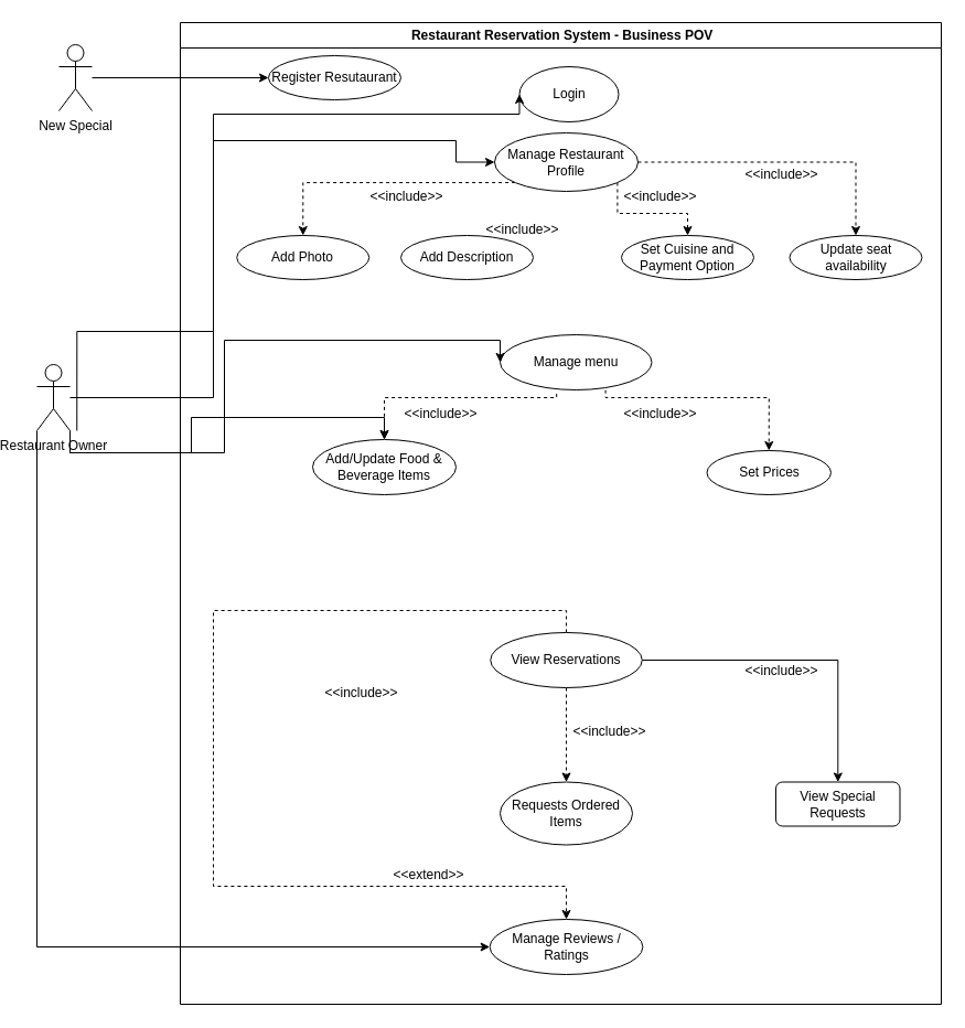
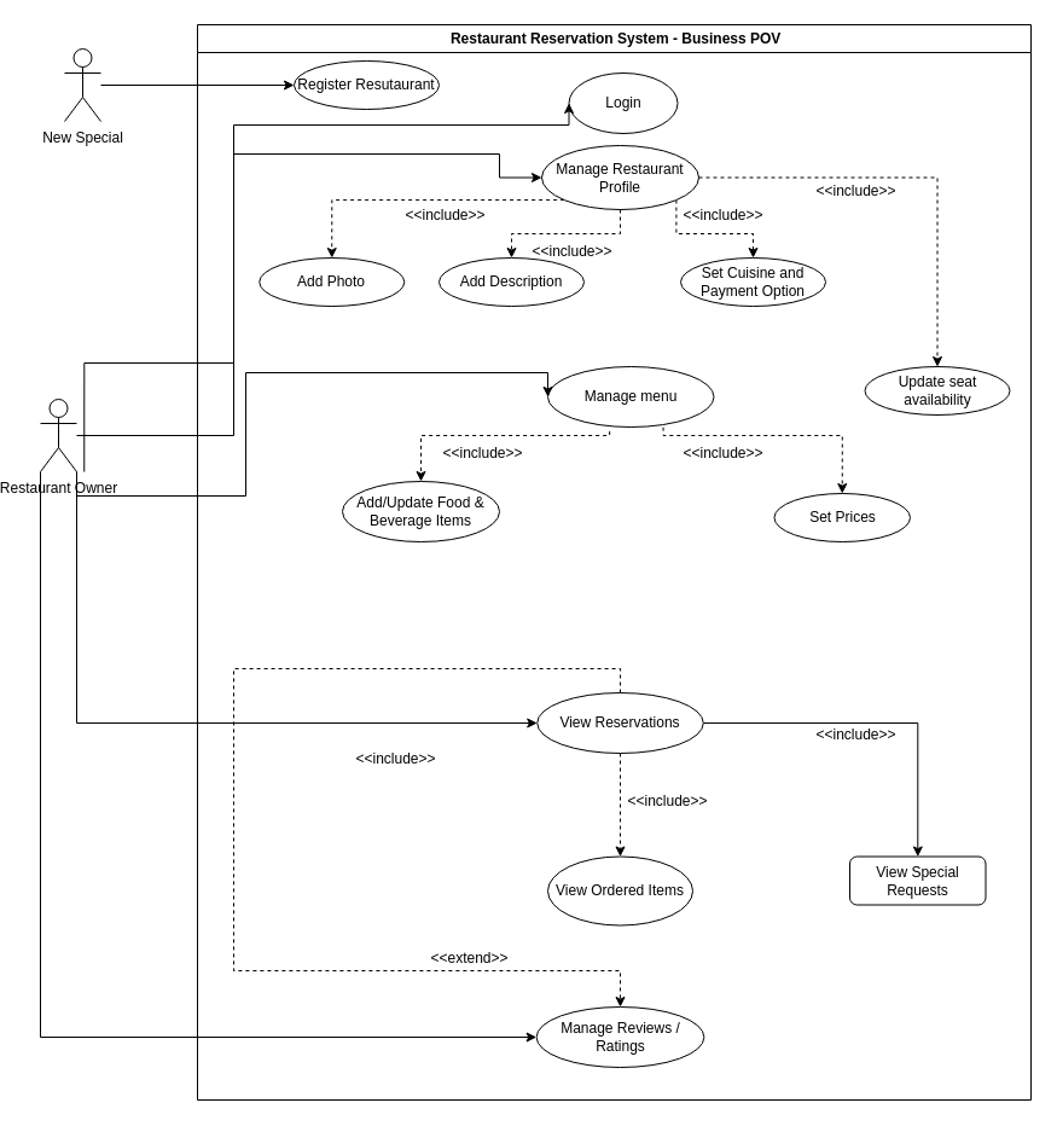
+ <mxCell id="24" style="edgeStyle=orthogonalEdgeStyle;rounded=0;orthogonalLoop=1;jettySize=auto;html=1;exitX=0.5;exitY=1;exitDx=0;exitDy=0;entryX=0.5;entryY=0;entryDx=0;entryDy=0;dashed=1;" parent="2" source="7" target="9" edge="1"><mxGeometry relative="1" as="geometry"><mxPoint x="318" y="157" as="sourcePoint" /><mxPoint x="174" y="203" as="targetPoint" /></mxGeometry></mxCell>
- <mxCell id="35" value="Update seat availability" style="ellipse;whiteSpace=wrap;html=1;" parent="2" vertex="1"><mxGeometry x="552.5" y="193" width="120" height="40" as="geometry" /></mxCell>
+ <mxCell id="35" value="Update seat availability" style="ellipse;whiteSpace=wrap;html=1;" parent="2" vertex="1"><mxGeometry x="552.5" y="283" width="120" height="40" as="geometry" /></mxCell>
- <mxCell id="39" style="edgeStyle=orthogonalEdgeStyle;rounded=0;orthogonalLoop=1;jettySize=auto;html=1;exitX=1;exitY=1;exitDx=0;exitDy=0;exitPerimeter=0;" parent="1" source="41" target="15" edge="1"><mxGeometry relative="1" as="geometry" /></mxCell>
+ <mxCell id="39" style="edgeStyle=orthogonalEdgeStyle;rounded=0;orthogonalLoop=1;jettySize=auto;html=1;exitX=1;exitY=1;exitDx=0;exitDy=0;exitPerimeter=0;entryX=0;entryY=0.5;entryDx=0;entryDy=0;" parent="1" source="41" target="19" edge="1"><mxGeometry relative="1" as="geometry" /></mxCell>
- <mxCell id="20" value="Requests Ordered Items" style="ellipse;whiteSpace=wrap;html=1;" parent="2" vertex="1"><mxGeometry x="290" y="688.5" width="120" height="57" as="geometry" /></mxCell>
+ <mxCell id="20" value="View Ordered Items" style="ellipse;whiteSpace=wrap;html=1;" parent="2" vertex="1"><mxGeometry x="290" y="688.5" width="120" height="57" as="geometry" /></mxCell>
